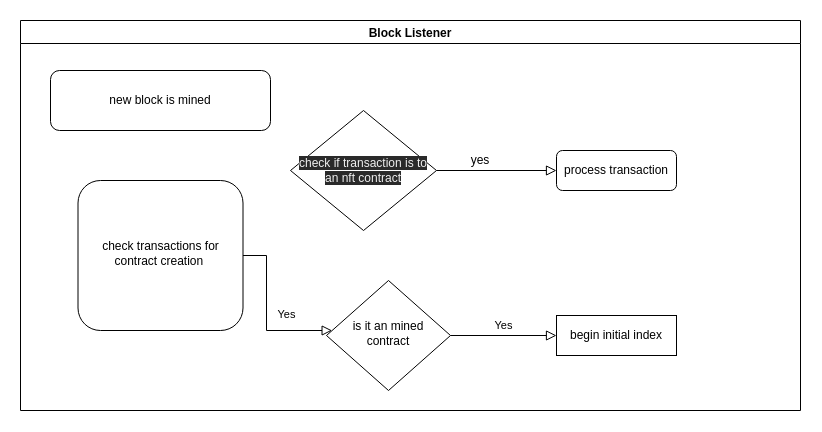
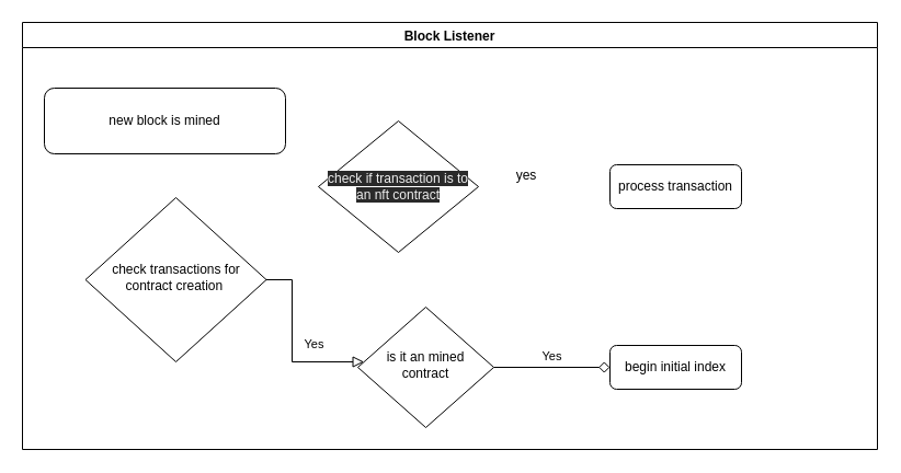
- <mxCell id="3" value="new block is mined" style="rounded=1;whiteSpace=wrap;html=1;fontSize=12;glass=0;strokeWidth=1;shadow=0;" parent="2" vertex="1"><mxGeometry x="30" y="50" width="220" height="60" as="geometry" /></mxCell>
+ <mxCell id="3" value="new block is mined" style="rounded=1;whiteSpace=wrap;html=1;fontSize=12;glass=0;strokeWidth=1;shadow=0;" parent="2" vertex="1"><mxGeometry x="20" y="60" width="220" height="60" as="geometry" /></mxCell>
- <mxCell id="12" value="" style="rounded=0;html=1;jettySize=auto;orthogonalLoop=1;fontSize=11;endArrow=block;endFill=0;endSize=8;strokeWidth=1;shadow=0;labelBackgroundColor=none;edgeStyle=orthogonalEdgeStyle;exitX=1;exitY=0.5;exitDx=0;exitDy=0;entryX=0;entryY=0.5;entryDx=0;entryDy=0;" edge="1" parent="2" source="10" target="11"><mxGeometry relative="1" as="geometry"><mxPoint x="436" y="160" as="sourcePoint" /><mxPoint x="516" y="150" as="targetPoint" /></mxGeometry></mxCell>
- <mxCell id="4" value="check transactions for contract creation&amp;nbsp;" style="whiteSpace=wrap;html=1;shadow=0;fontFamily=Helvetica;fontSize=12;align=center;strokeWidth=1;spacing=6;spacingTop=-4;rounded=1;" parent="2" vertex="1"><mxGeometry x="57.5" y="160" width="165" height="150" as="geometry" /></mxCell>
+ <mxCell id="4" value="check transactions for contract creation&amp;nbsp;" style="rhombus;whiteSpace=wrap;html=1;shadow=0;fontFamily=Helvetica;fontSize=12;align=center;strokeWidth=1;spacing=6;spacingTop=-4;" parent="2" vertex="1"><mxGeometry x="57.5" y="160" width="165" height="150" as="geometry" /></mxCell>
- <mxCell id="8" value="Yes" style="edgeStyle=orthogonalEdgeStyle;rounded=0;html=1;jettySize=auto;orthogonalLoop=1;fontSize=11;endArrow=block;endFill=0;endSize=8;strokeWidth=1;shadow=0;labelBackgroundColor=none;" parent="2" source="5" target="7" edge="1"><mxGeometry y="10" relative="1" as="geometry"><mxPoint as="offset" /></mxGeometry></mxCell>
+ <mxCell id="8" value="Yes" style="edgeStyle=orthogonalEdgeStyle;rounded=0;html=1;jettySize=auto;orthogonalLoop=1;fontSize=11;endArrow=diamond;endFill=0;endSize=8;strokeWidth=1;shadow=0;labelBackgroundColor=none;" parent="2" source="5" target="7" edge="1"><mxGeometry y="10" relative="1" as="geometry"><mxPoint as="offset" /></mxGeometry></mxCell>
- <mxCell id="7" value="begin initial index" style="whiteSpace=wrap;html=1;fontSize=12;glass=0;strokeWidth=1;shadow=0;rounded=0;" parent="2" vertex="1"><mxGeometry x="536" y="295" width="120" height="40" as="geometry" /></mxCell>
+ <mxCell id="7" value="begin initial index" style="rounded=1;whiteSpace=wrap;html=1;fontSize=12;glass=0;strokeWidth=1;shadow=0;" parent="2" vertex="1"><mxGeometry x="536" y="295" width="120" height="40" as="geometry" /></mxCell>
